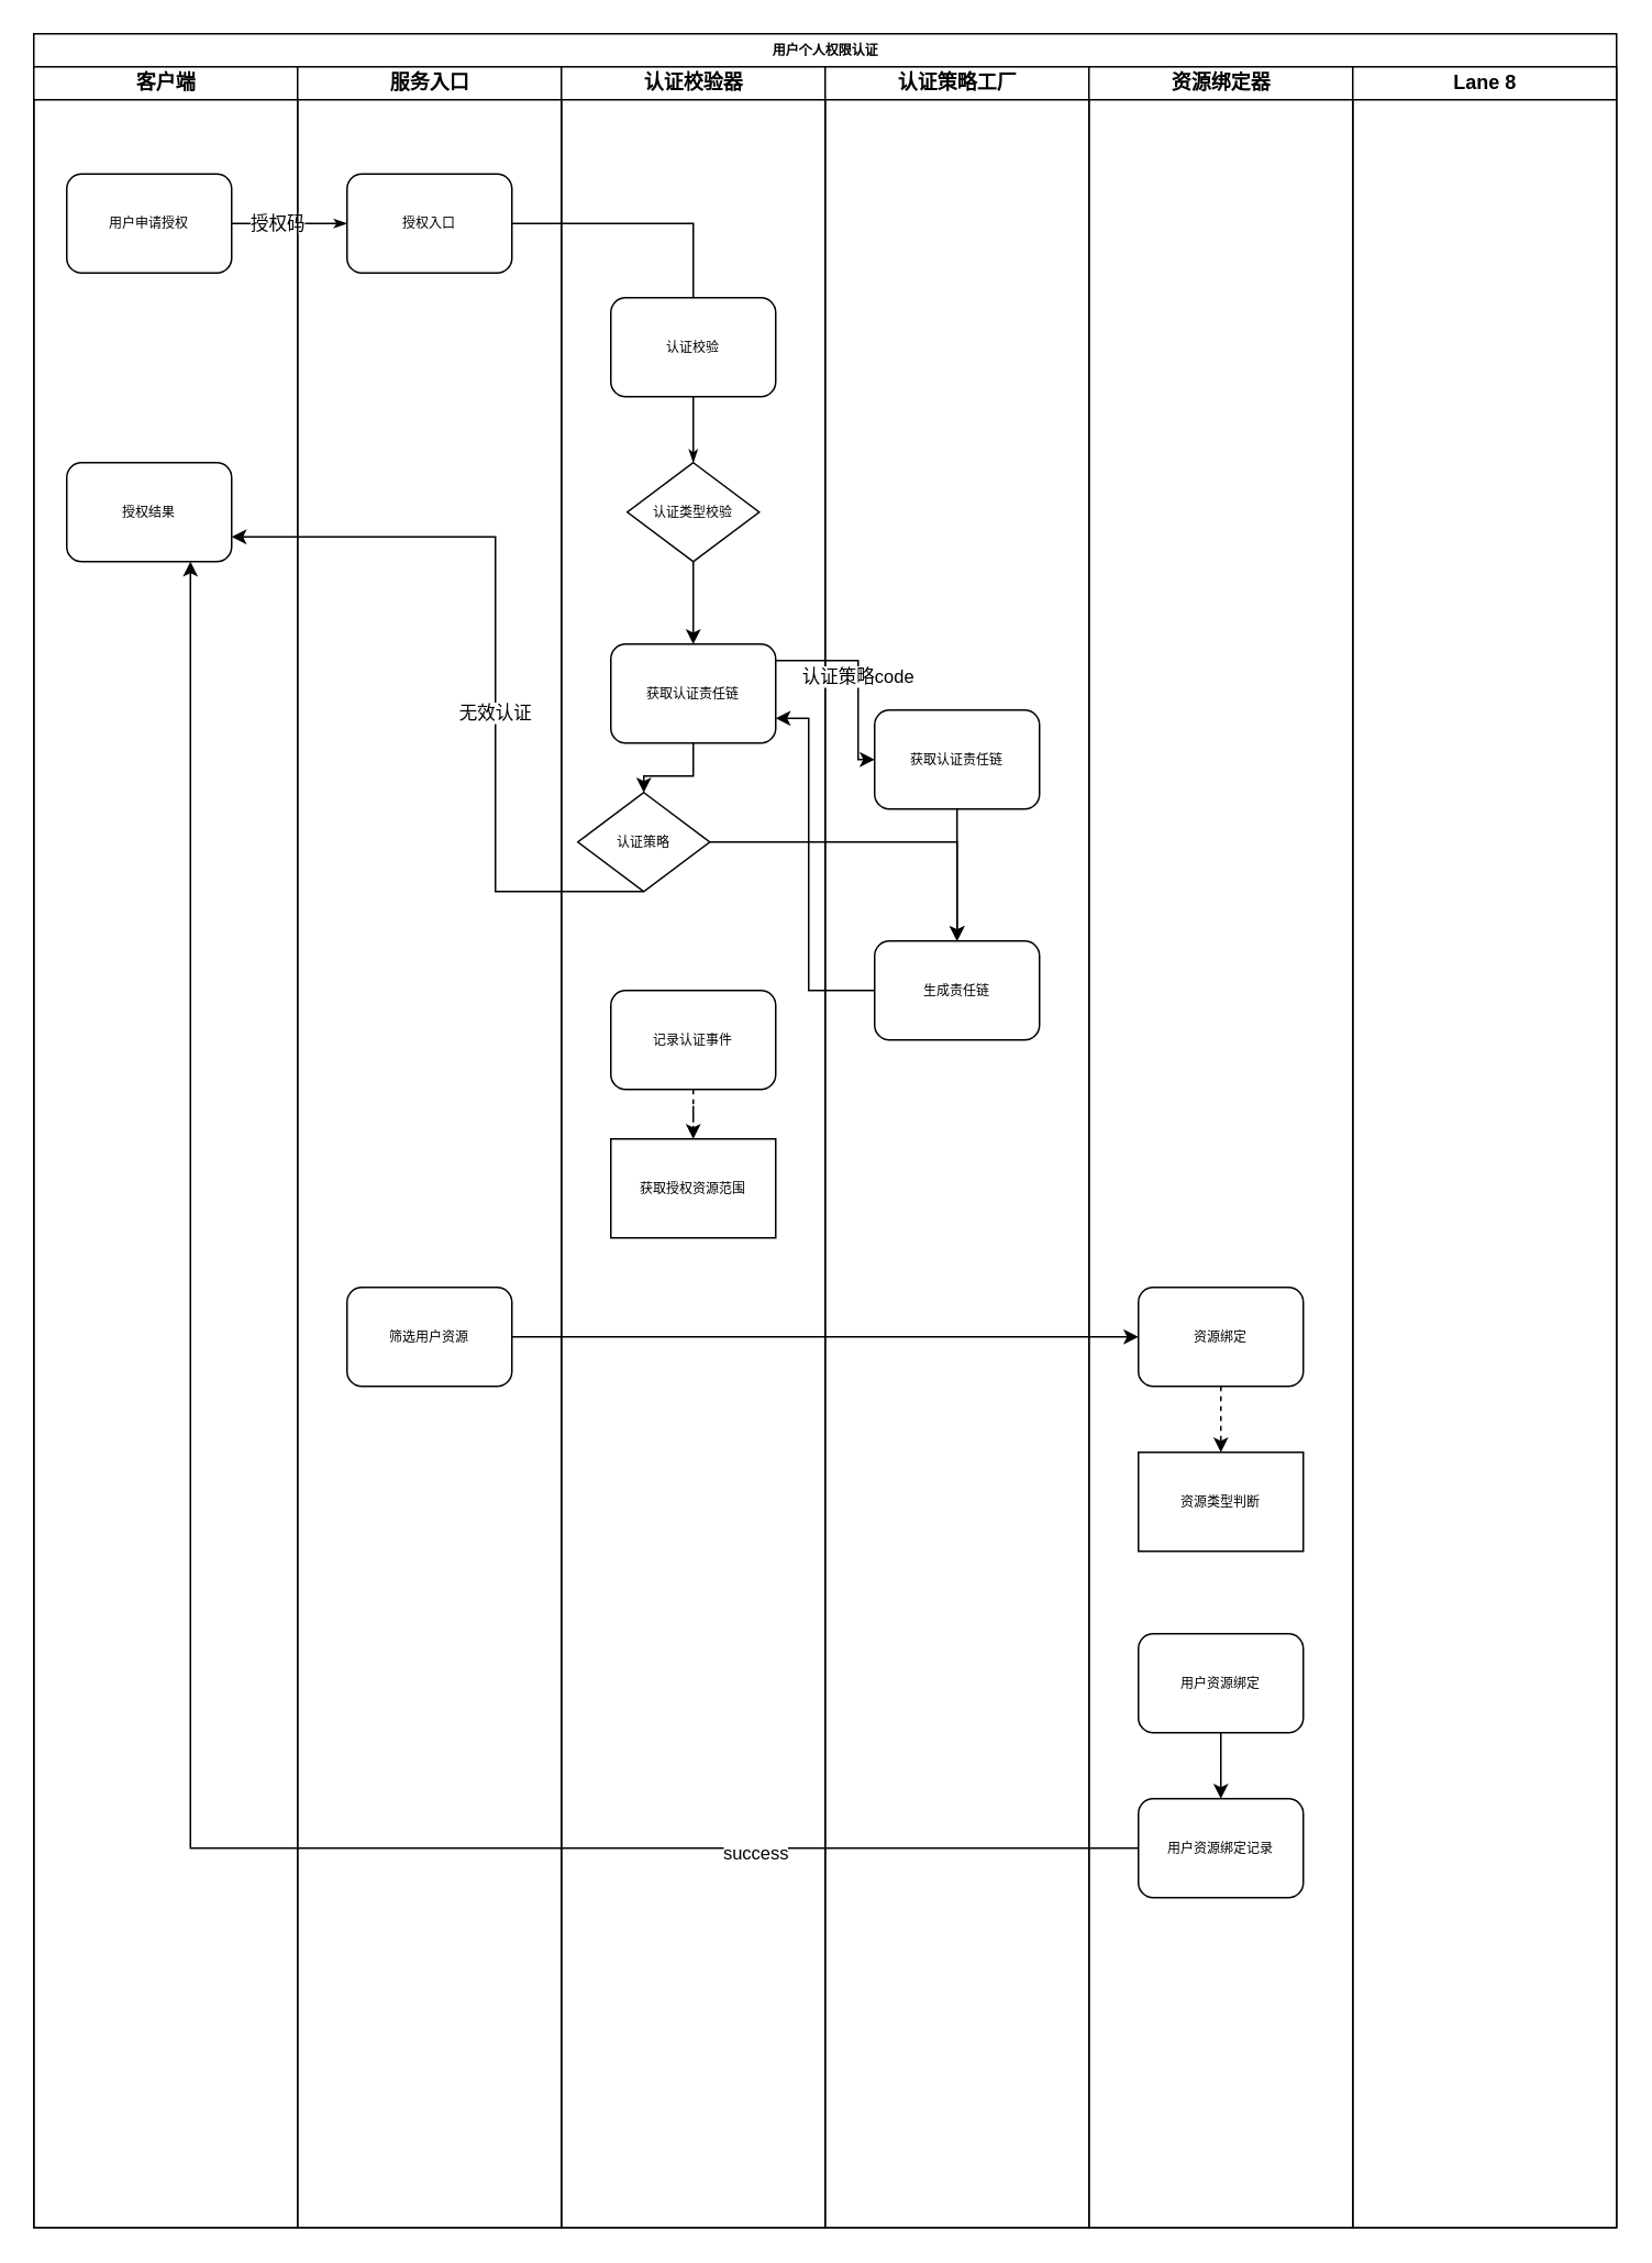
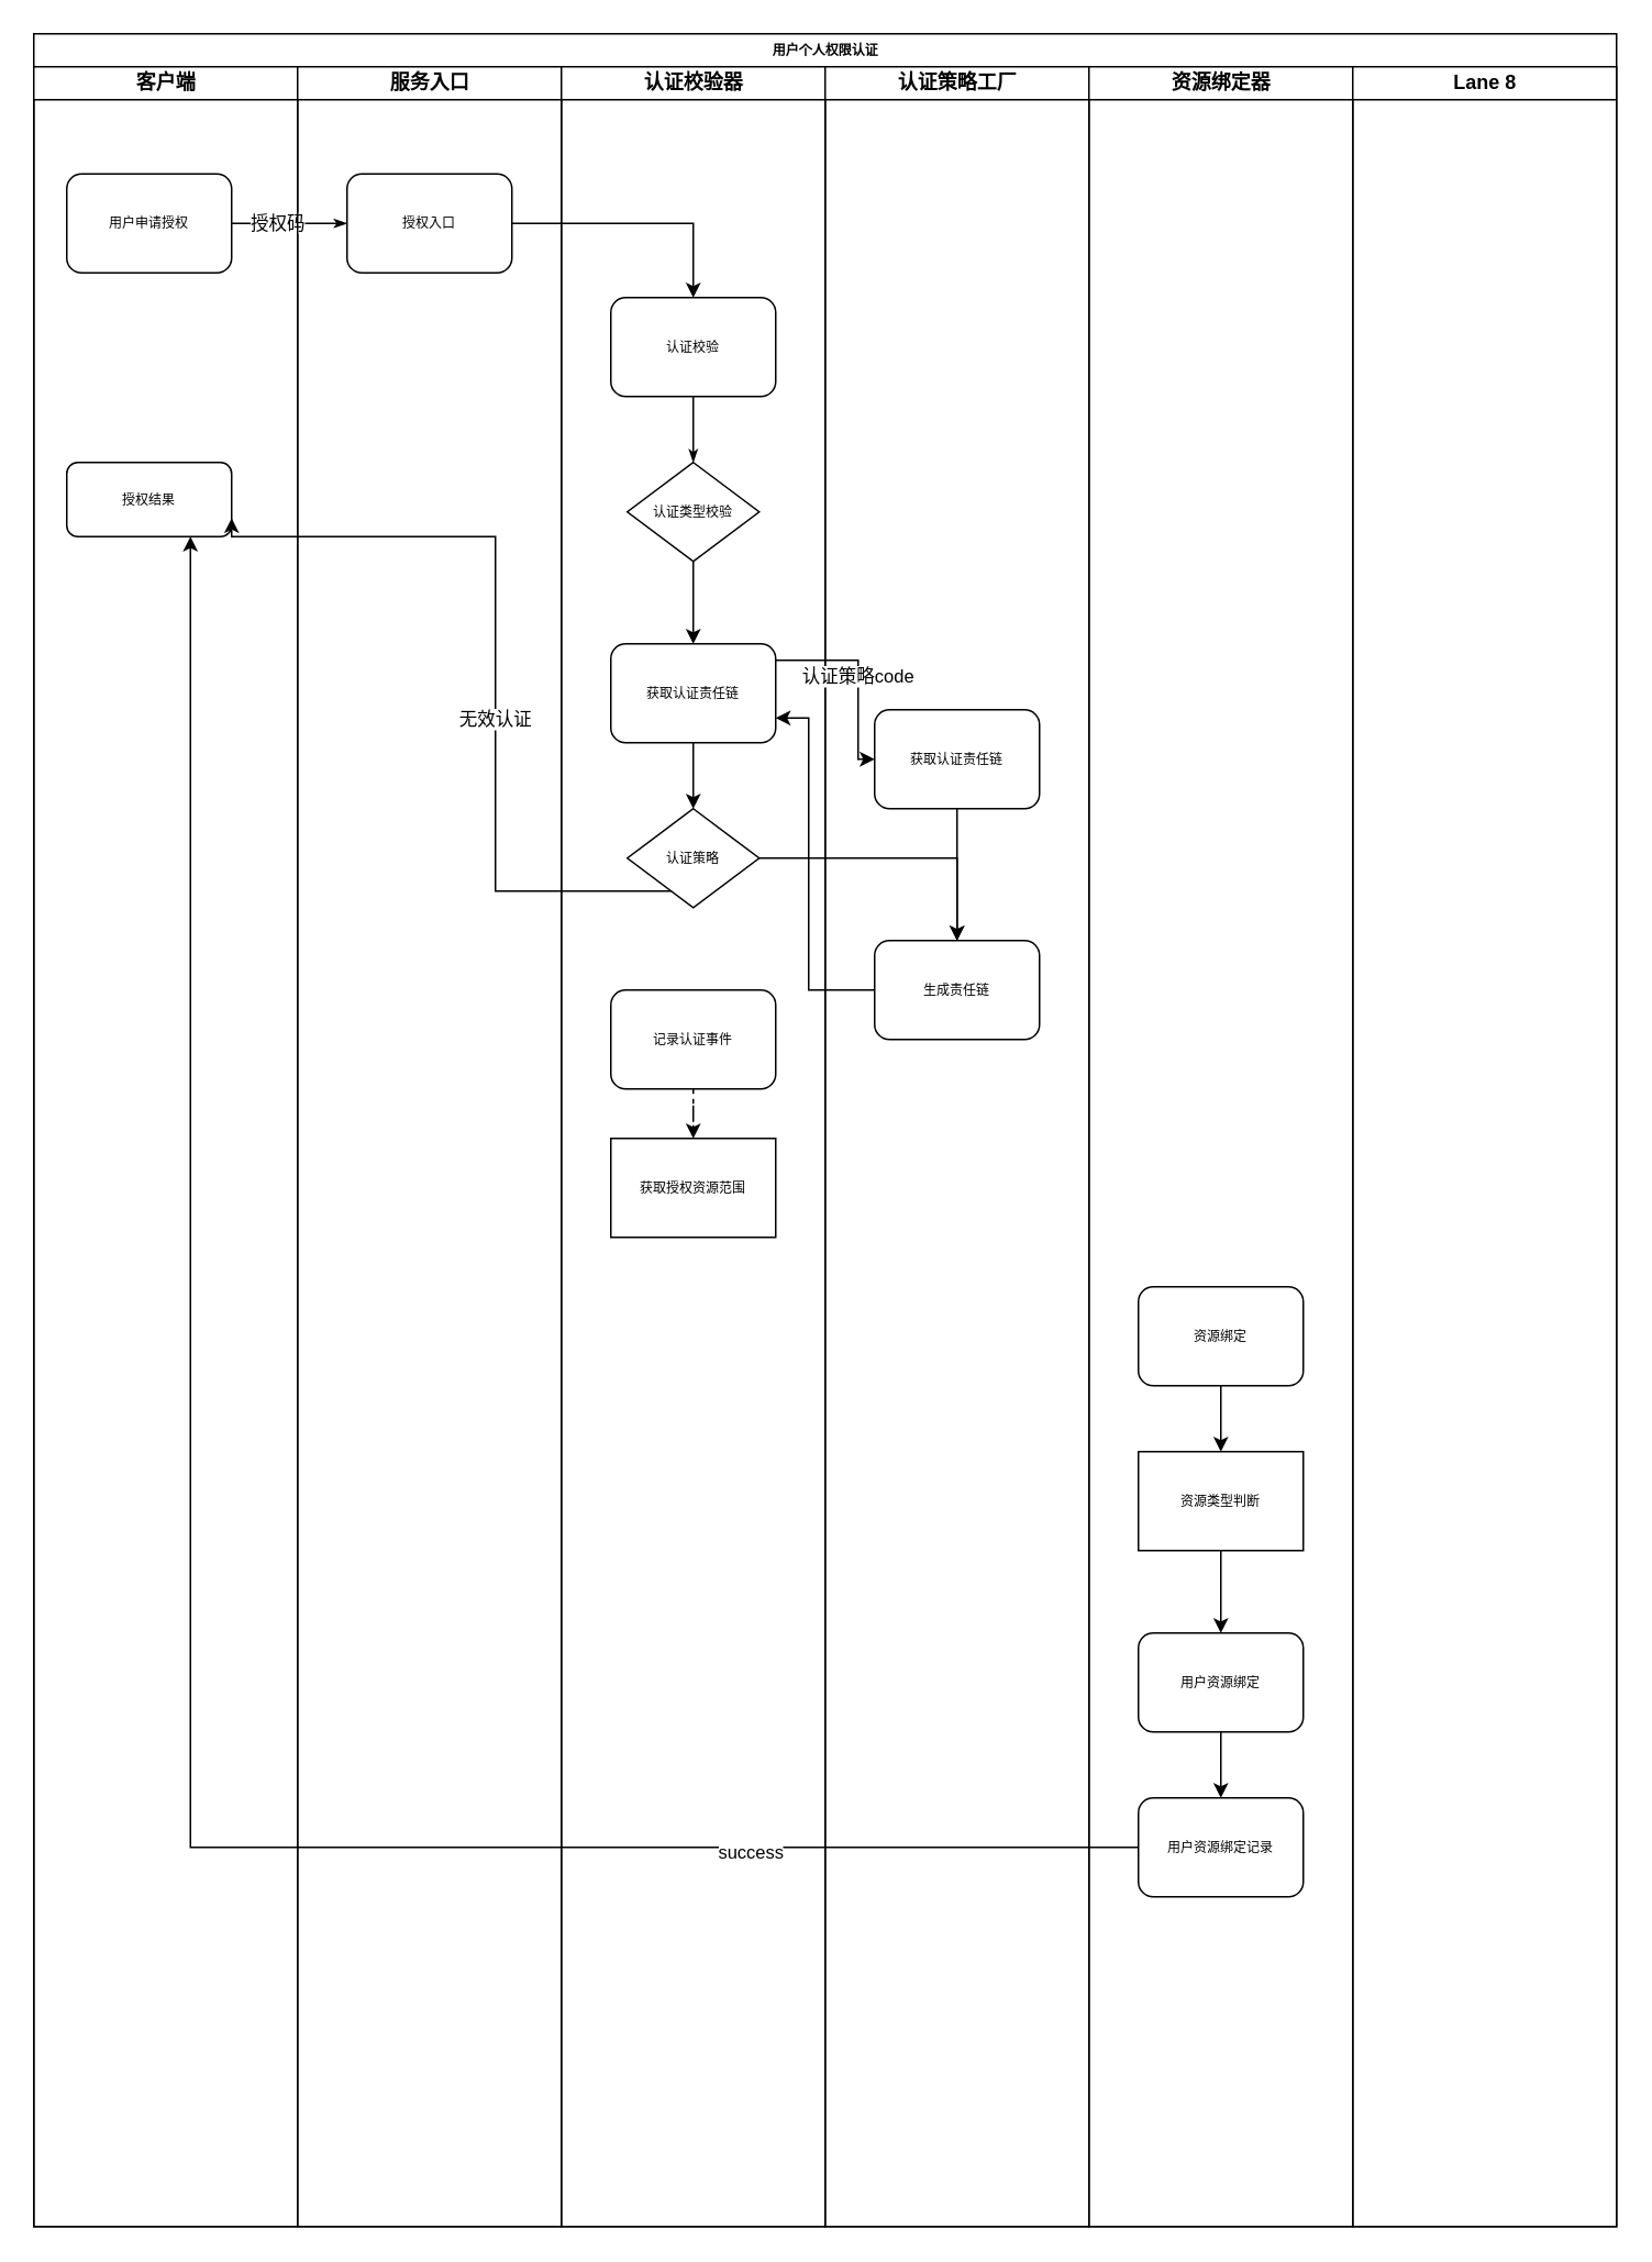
- <mxCell id="37" style="edgeStyle=orthogonalEdgeStyle;rounded=0;orthogonalLoop=1;jettySize=auto;html=1;endArrow=none;" edge="1" parent="2" source="9" target="12"><mxGeometry relative="1" as="geometry" /></mxCell>
+ <mxCell id="37" style="edgeStyle=orthogonalEdgeStyle;rounded=0;orthogonalLoop=1;jettySize=auto;html=1;" edge="1" parent="2" source="9" target="12"><mxGeometry relative="1" as="geometry" /></mxCell>
- <mxCell id="5" value="授权结果" style="rounded=1;whiteSpace=wrap;html=1;shadow=0;labelBackgroundColor=none;strokeWidth=1;fontFamily=Verdana;fontSize=8;align=center;" parent="3" vertex="1"><mxGeometry x="20" y="240" width="100" height="60" as="geometry" /></mxCell>
+ <mxCell id="5" value="授权结果" style="rounded=1;whiteSpace=wrap;html=1;shadow=0;labelBackgroundColor=none;strokeWidth=1;fontFamily=Verdana;fontSize=8;align=center;" parent="3" vertex="1"><mxGeometry x="20" y="240" width="100" height="45" as="geometry" /></mxCell>
- <mxCell id="19" value="认证策略" style="rhombus;whiteSpace=wrap;html=1;rounded=0;shadow=0;labelBackgroundColor=none;strokeWidth=1;fontFamily=Verdana;fontSize=8;align=center;" vertex="1" parent="11"><mxGeometry x="10" y="440" width="80" height="60" as="geometry" /></mxCell>
+ <mxCell id="19" value="认证策略" style="rhombus;whiteSpace=wrap;html=1;rounded=0;shadow=0;labelBackgroundColor=none;strokeWidth=1;fontFamily=Verdana;fontSize=8;align=center;" vertex="1" parent="11"><mxGeometry x="40" y="450" width="80" height="60" as="geometry" /></mxCell>
- <mxCell id="10" value="筛选用户资源" style="rounded=1;whiteSpace=wrap;html=1;shadow=0;labelBackgroundColor=none;strokeWidth=1;fontFamily=Verdana;fontSize=8;align=center;" vertex="1" parent="8"><mxGeometry x="30" y="740" width="100" height="60" as="geometry" /></mxCell>
- <mxCell id="35" style="edgeStyle=orthogonalEdgeStyle;rounded=0;orthogonalLoop=1;jettySize=auto;html=1;entryX=0;entryY=0.5;entryDx=0;entryDy=0;" edge="1" parent="2" source="10" target="29"><mxGeometry relative="1" as="geometry" /></mxCell>
- <mxCell id="28" style="edgeStyle=orthogonalEdgeStyle;rounded=0;orthogonalLoop=1;jettySize=auto;html=1;dashed=1;" edge="1" parent="27" source="29" target="31"><mxGeometry relative="1" as="geometry" /></mxCell>
+ <mxCell id="28" style="edgeStyle=orthogonalEdgeStyle;rounded=0;orthogonalLoop=1;jettySize=auto;html=1;" edge="1" parent="27" source="29" target="31"><mxGeometry relative="1" as="geometry" /></mxCell>
+ <mxCell id="30" style="edgeStyle=orthogonalEdgeStyle;rounded=0;orthogonalLoop=1;jettySize=auto;html=1;" edge="1" parent="27" source="31" target="33"><mxGeometry relative="1" as="geometry" /></mxCell>
